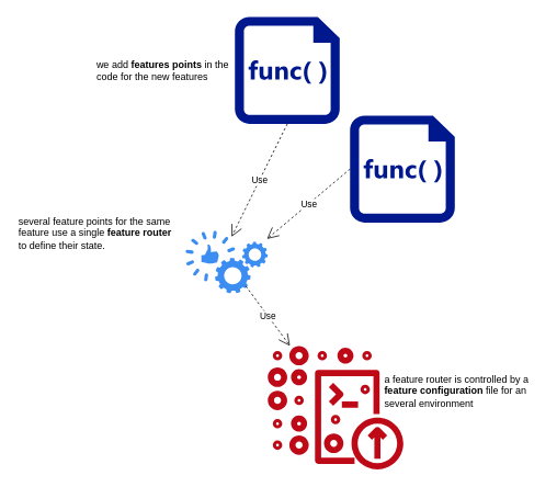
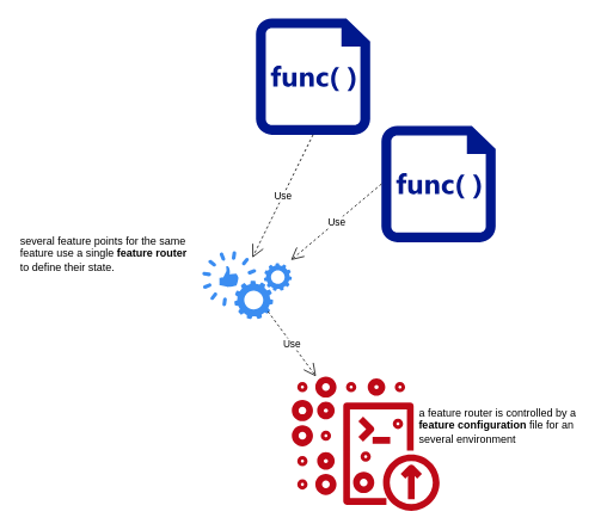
- <mxCell id="11" value="we add &lt;b&gt;features points&lt;/b&gt; in the code for the new features" style="text;html=1;strokeColor=none;fillColor=none;align=left;verticalAlign=middle;whiteSpace=wrap;rounded=0;" vertex="1" parent="1"><mxGeometry x="115" y="60" width="170" height="50" as="geometry" /></mxCell>
